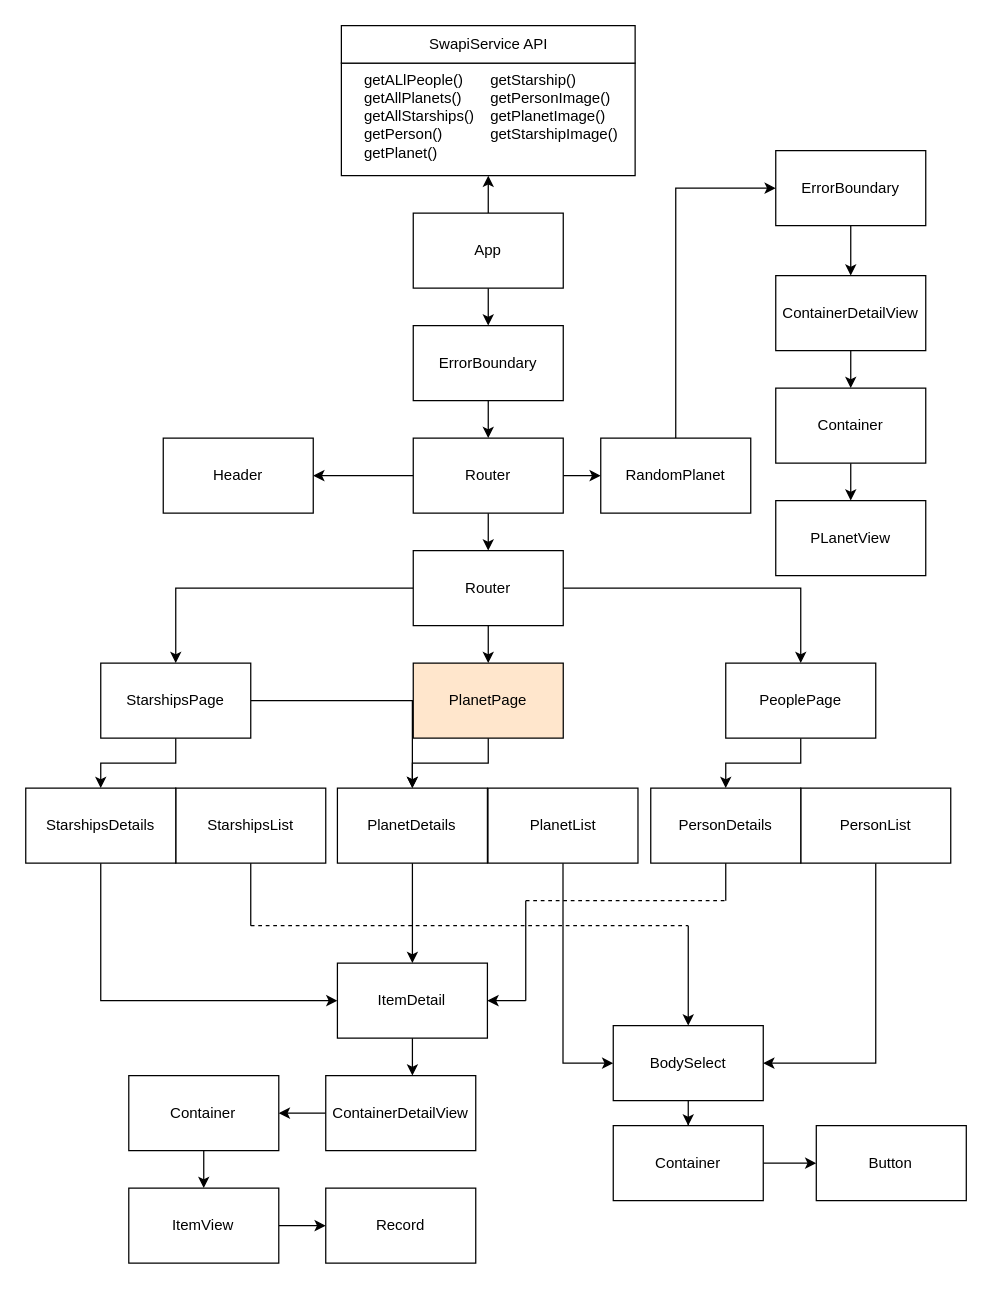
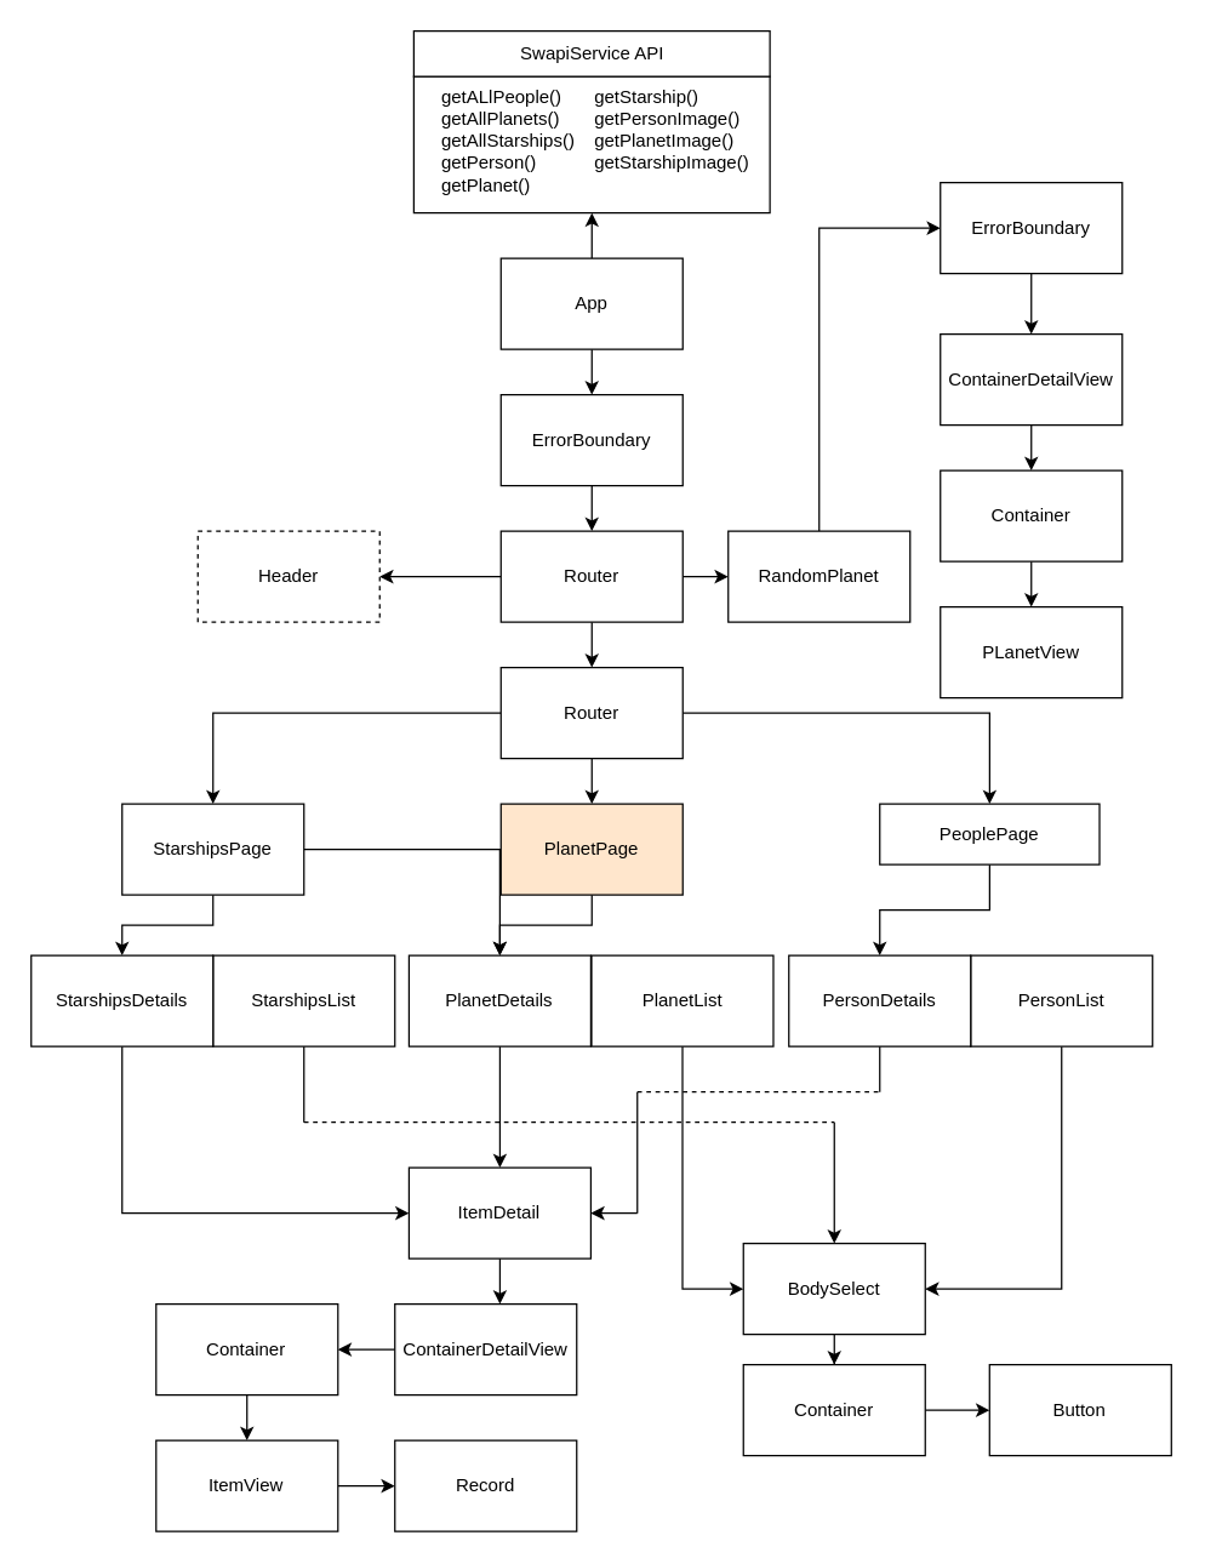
- <mxCell id="40" value="Header" style="rounded=0;whiteSpace=wrap;html=1;" parent="1" vertex="1"><mxGeometry x="130" y="350" width="120" height="60" as="geometry" /></mxCell>
+ <mxCell id="40" value="Header" style="rounded=0;whiteSpace=wrap;html=1;dashed=1;" parent="1" vertex="1"><mxGeometry x="130" y="350" width="120" height="60" as="geometry" /></mxCell>
- <mxCell id="23" value="PeoplePage" style="rounded=0;whiteSpace=wrap;html=1;" parent="1" vertex="1"><mxGeometry x="580" y="530" width="120" height="60" as="geometry" /></mxCell>
+ <mxCell id="23" value="PeoplePage" style="rounded=0;whiteSpace=wrap;html=1;" parent="1" vertex="1"><mxGeometry x="580" y="530" width="145" height="40" as="geometry" /></mxCell>
